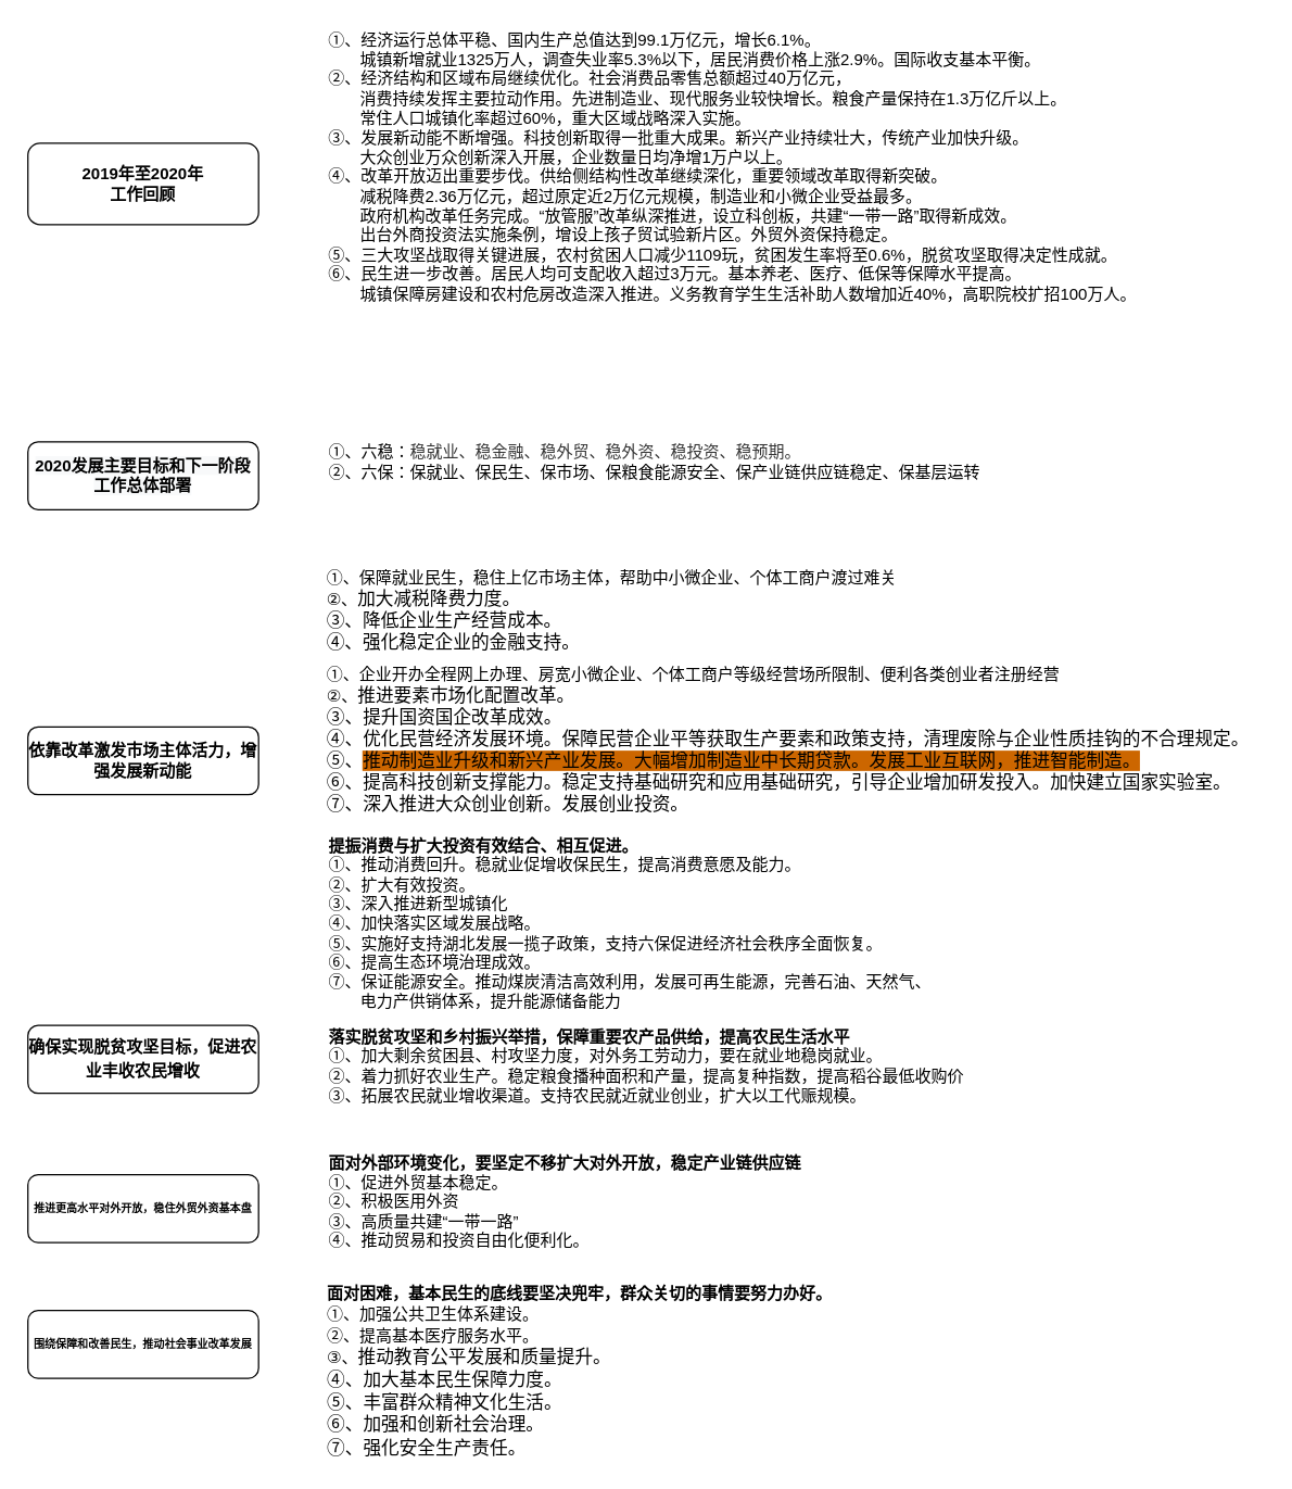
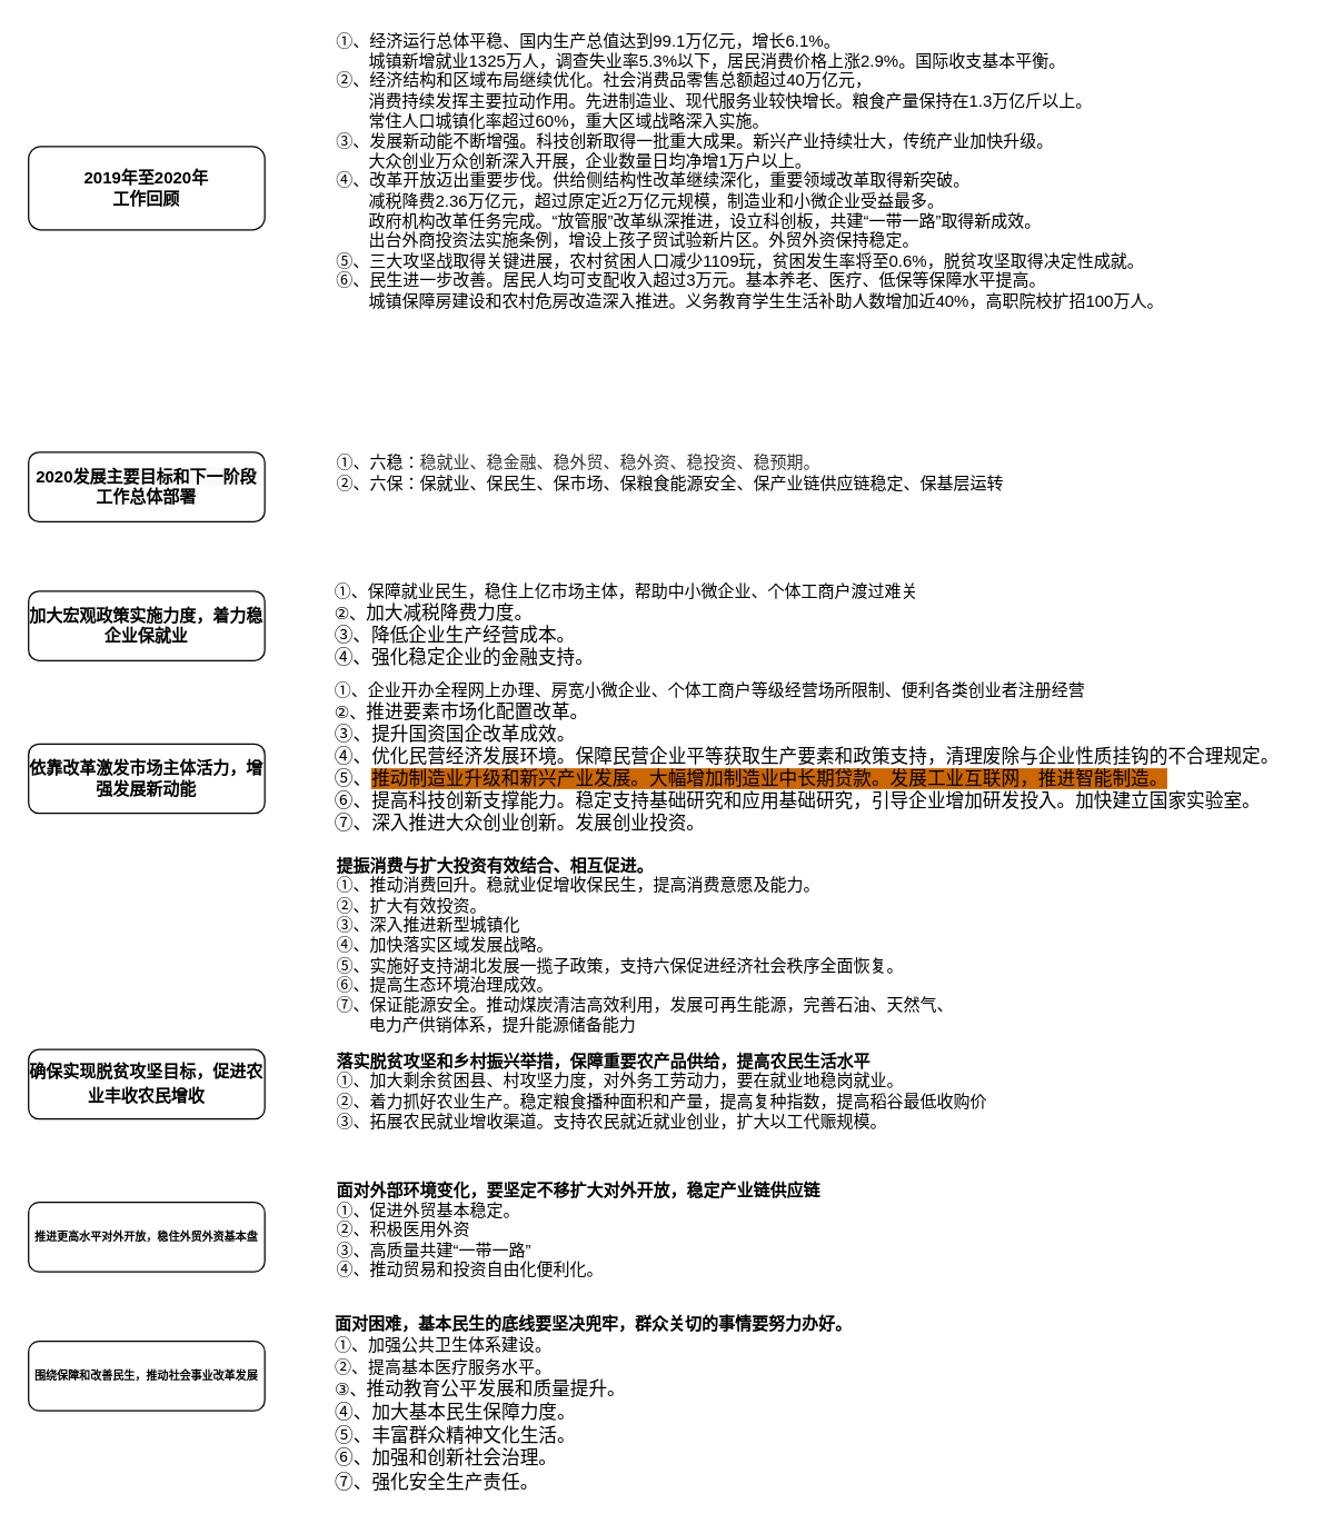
+ <mxCell id="4" value="&lt;div class=&quot;document&quot;&gt;&lt;h6&gt;&lt;div&gt;&lt;div class=&quot;document&quot;&gt;&lt;/div&gt;&lt;/div&gt;&lt;/h6&gt;&lt;h6&gt;&lt;span style=&quot;font-weight: 700 ; font-style: normal ; color: rgb(0 , 0 , 0) ; background: transparent ; letter-spacing: 0pt ; vertical-align: baseline&quot;&gt;&lt;font style=&quot;font-size: 12px&quot;&gt;加大宏观政策实施力度，着力稳企业保就业&lt;/font&gt;&lt;/span&gt;&lt;/h6&gt;&lt;/div&gt;" style="rounded=1;whiteSpace=wrap;html=1;" parent="1" vertex="1"><mxGeometry x="20" y="425" width="170" height="50" as="geometry" /></mxCell>
